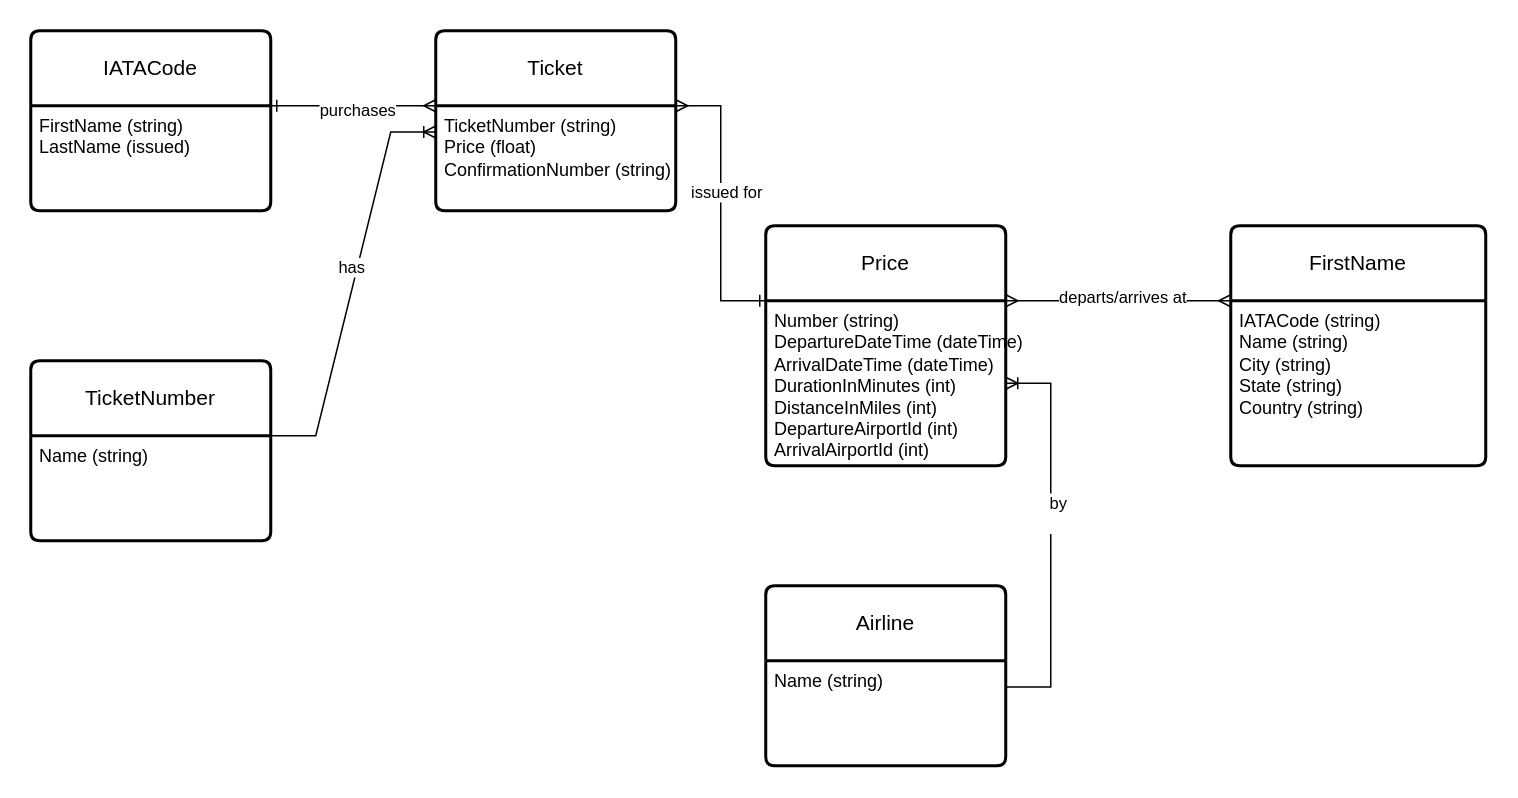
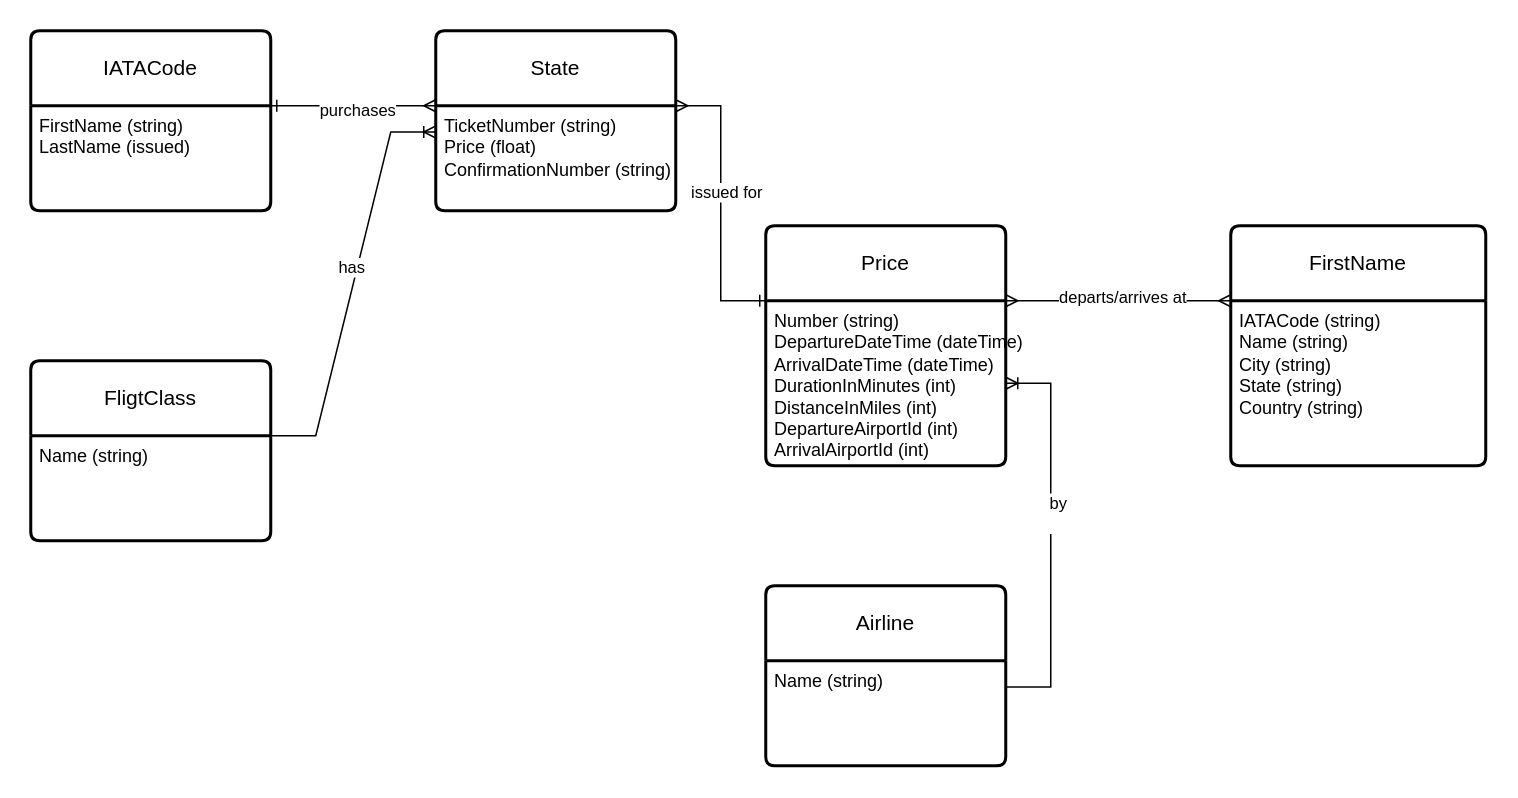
- <mxCell id="10" value="Ticket" style="swimlane;childLayout=stackLayout;horizontal=1;startSize=50;horizontalStack=0;rounded=1;fontSize=14;fontStyle=0;strokeWidth=2;resizeParent=0;resizeLast=1;shadow=0;dashed=0;align=center;arcSize=4;whiteSpace=wrap;html=1;" vertex="1" parent="1"><mxGeometry x="290" y="20" width="160" height="120" as="geometry" /></mxCell>
+ <mxCell id="10" value="State" style="swimlane;childLayout=stackLayout;horizontal=1;startSize=50;horizontalStack=0;rounded=1;fontSize=14;fontStyle=0;strokeWidth=2;resizeParent=0;resizeLast=1;shadow=0;dashed=0;align=center;arcSize=4;whiteSpace=wrap;html=1;" vertex="1" parent="1"><mxGeometry x="290" y="20" width="160" height="120" as="geometry" /></mxCell>
- <mxCell id="20" value="TicketNumber" style="swimlane;childLayout=stackLayout;horizontal=1;startSize=50;horizontalStack=0;rounded=1;fontSize=14;fontStyle=0;strokeWidth=2;resizeParent=0;resizeLast=1;shadow=0;dashed=0;align=center;arcSize=4;whiteSpace=wrap;html=1;" vertex="1" parent="1"><mxGeometry x="20" y="240" width="160" height="120" as="geometry" /></mxCell>
+ <mxCell id="20" value="FligtClass" style="swimlane;childLayout=stackLayout;horizontal=1;startSize=50;horizontalStack=0;rounded=1;fontSize=14;fontStyle=0;strokeWidth=2;resizeParent=0;resizeLast=1;shadow=0;dashed=0;align=center;arcSize=4;whiteSpace=wrap;html=1;" vertex="1" parent="1"><mxGeometry x="20" y="240" width="160" height="120" as="geometry" /></mxCell>
